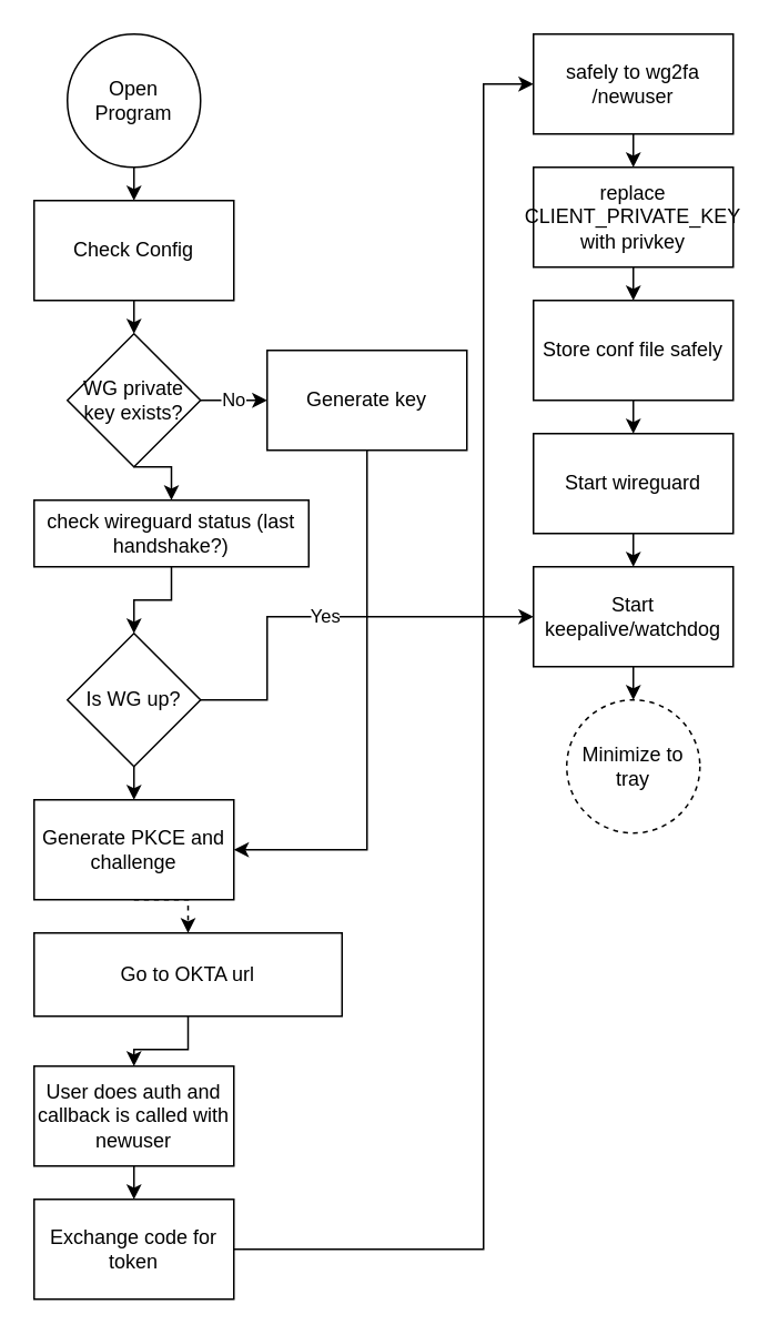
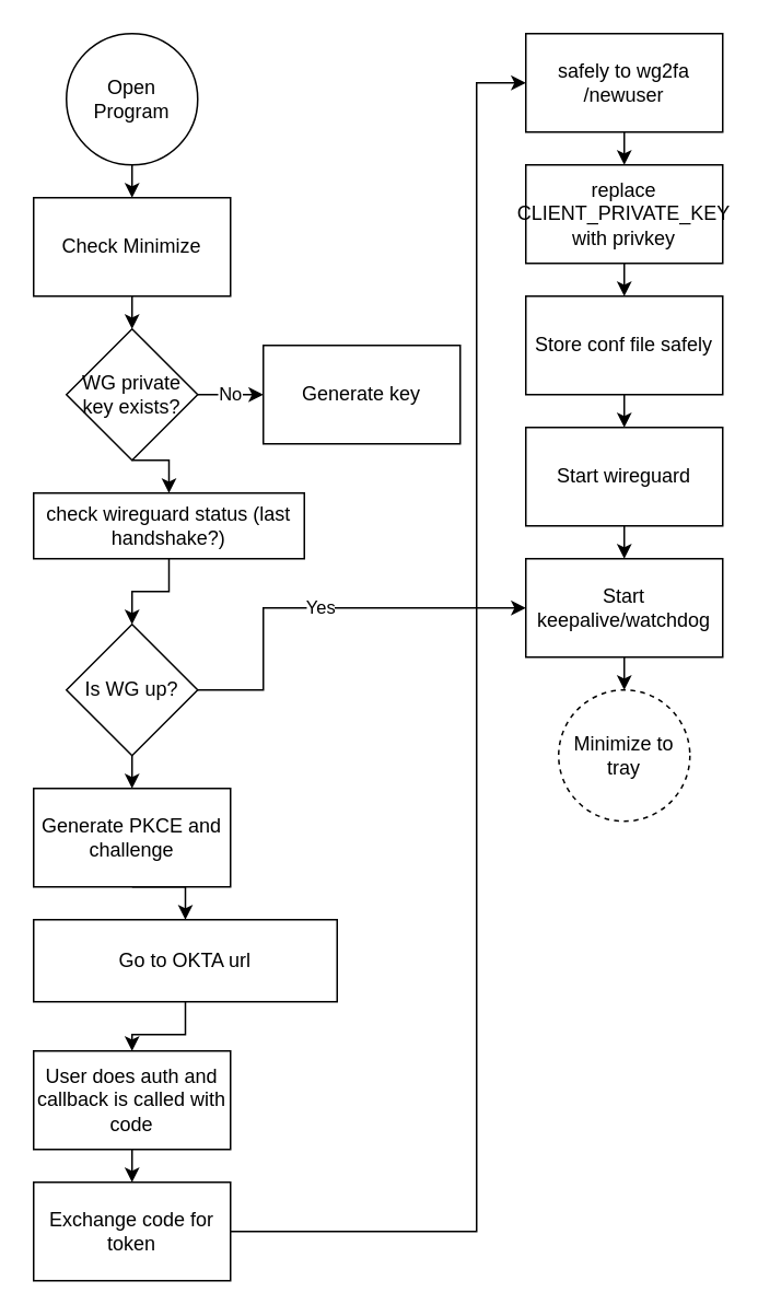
- <mxCell id="5" value="Check Config" style="rounded=0;whiteSpace=wrap;html=1;" vertex="1" parent="1"><mxGeometry x="20" y="120" width="120" height="60" as="geometry" /></mxCell>
+ <mxCell id="5" value="Check Minimize" style="rounded=0;whiteSpace=wrap;html=1;" vertex="1" parent="1"><mxGeometry x="20" y="120" width="120" height="60" as="geometry" /></mxCell>
- <mxCell id="22" style="edgeStyle=orthogonalEdgeStyle;rounded=0;orthogonalLoop=1;jettySize=auto;html=1;exitX=0.5;exitY=1;exitDx=0;exitDy=0;entryX=1;entryY=0.5;entryDx=0;entryDy=0;" edge="1" parent="1" source="23" target="12"><mxGeometry relative="1" as="geometry" /></mxCell>
- <mxCell id="11" style="edgeStyle=orthogonalEdgeStyle;rounded=0;orthogonalLoop=1;jettySize=auto;html=1;exitX=0.5;exitY=1;exitDx=0;exitDy=0;entryX=0.5;entryY=0;entryDx=0;entryDy=0;dashed=1;" edge="1" parent="1" source="12" target="14"><mxGeometry relative="1" as="geometry" /></mxCell>
+ <mxCell id="11" style="edgeStyle=orthogonalEdgeStyle;rounded=0;orthogonalLoop=1;jettySize=auto;html=1;exitX=0.5;exitY=1;exitDx=0;exitDy=0;entryX=0.5;entryY=0;entryDx=0;entryDy=0;" edge="1" parent="1" source="12" target="14"><mxGeometry relative="1" as="geometry" /></mxCell>
- <mxCell id="16" value="User does auth and callback is called with newuser" style="rounded=0;whiteSpace=wrap;html=1;" vertex="1" parent="1"><mxGeometry x="20" y="640" width="120" height="60" as="geometry" /></mxCell>
+ <mxCell id="16" value="User does auth and callback is called with code" style="rounded=0;whiteSpace=wrap;html=1;" vertex="1" parent="1"><mxGeometry x="20" y="640" width="120" height="60" as="geometry" /></mxCell>
